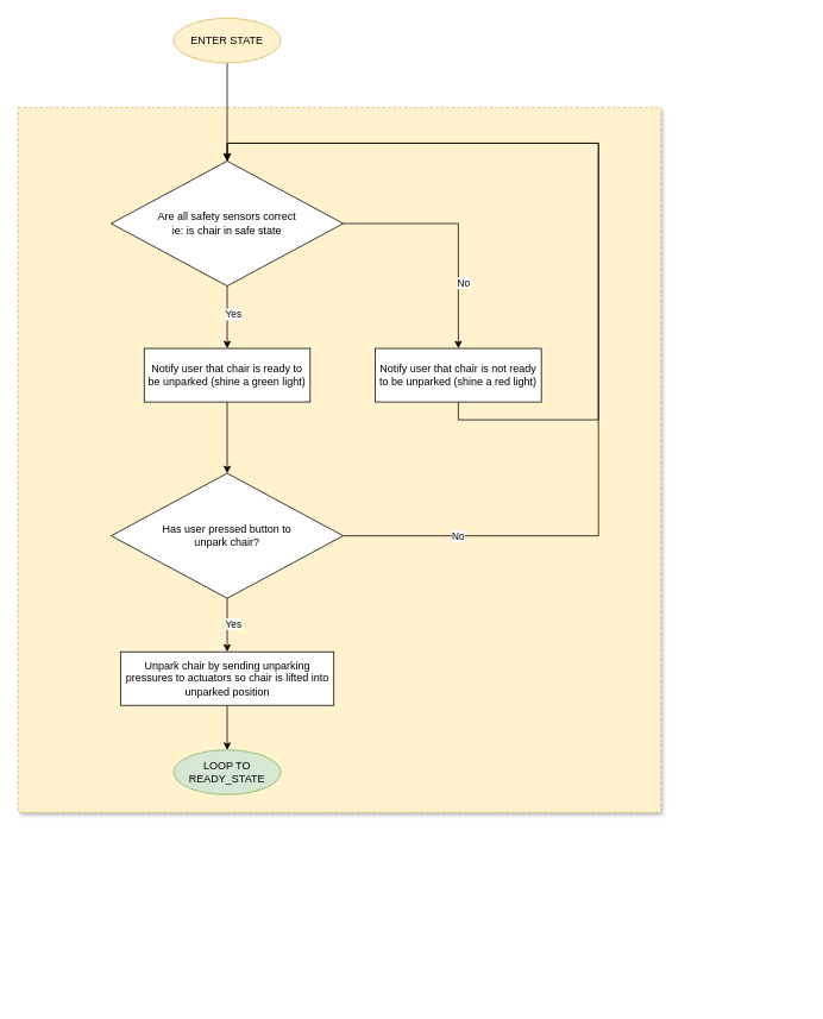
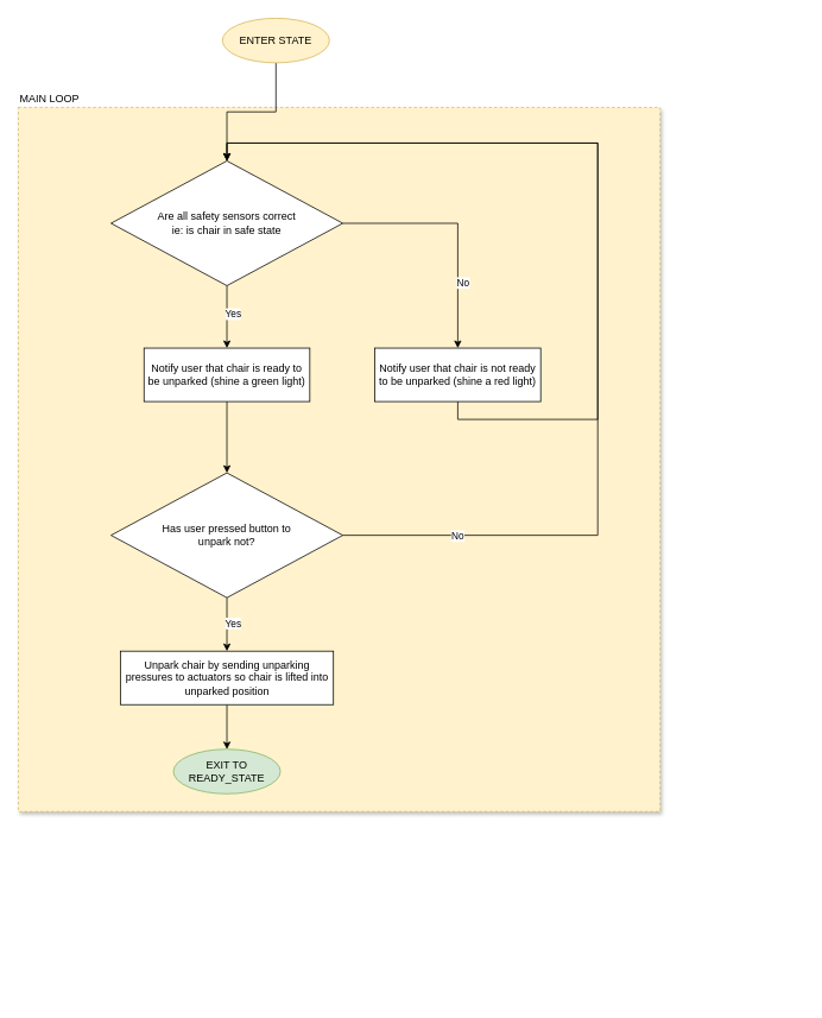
- <mxCell id="19" value="ENTER STATE" style="ellipse;whiteSpace=wrap;html=1;fillColor=#fff2cc;strokeColor=#d6b656;" parent="1" vertex="1"><mxGeometry x="194" y="20" width="120" height="50" as="geometry" /></mxCell>
+ <mxCell id="19" value="ENTER STATE" style="ellipse;whiteSpace=wrap;html=1;fillColor=#fff2cc;strokeColor=#d6b656;" parent="1" vertex="1"><mxGeometry x="249" y="20" width="120" height="50" as="geometry" /></mxCell>
+ <mxCell id="4" value="MAIN LOOP" style="text;html=1;strokeColor=none;fillColor=none;align=left;verticalAlign=middle;whiteSpace=wrap;rounded=0;shadow=1;dashed=1;" parent="3" vertex="1"><mxGeometry width="159" height="20" as="geometry" /></mxCell>
- <mxCell id="17" value="Has user pressed button to unpark chair?" style="rhombus;whiteSpace=wrap;html=1;spacing=50;" parent="3" vertex="1"><mxGeometry x="104" y="430" width="260" height="140" as="geometry" /></mxCell>
+ <mxCell id="17" value="Has user pressed button to unpark not?" style="rhombus;whiteSpace=wrap;html=1;spacing=50;" parent="3" vertex="1"><mxGeometry x="104" y="430" width="260" height="140" as="geometry" /></mxCell>
- <mxCell id="14" value="LOOP TO READY_STATE" style="ellipse;whiteSpace=wrap;html=1;fillColor=#d5e8d4;strokeColor=#82b366;" parent="3" vertex="1"><mxGeometry x="174" y="740" width="120" height="50" as="geometry" /></mxCell>
+ <mxCell id="14" value="EXIT TO READY_STATE" style="ellipse;whiteSpace=wrap;html=1;fillColor=#d5e8d4;strokeColor=#82b366;" parent="3" vertex="1"><mxGeometry x="174" y="740" width="120" height="50" as="geometry" /></mxCell>
